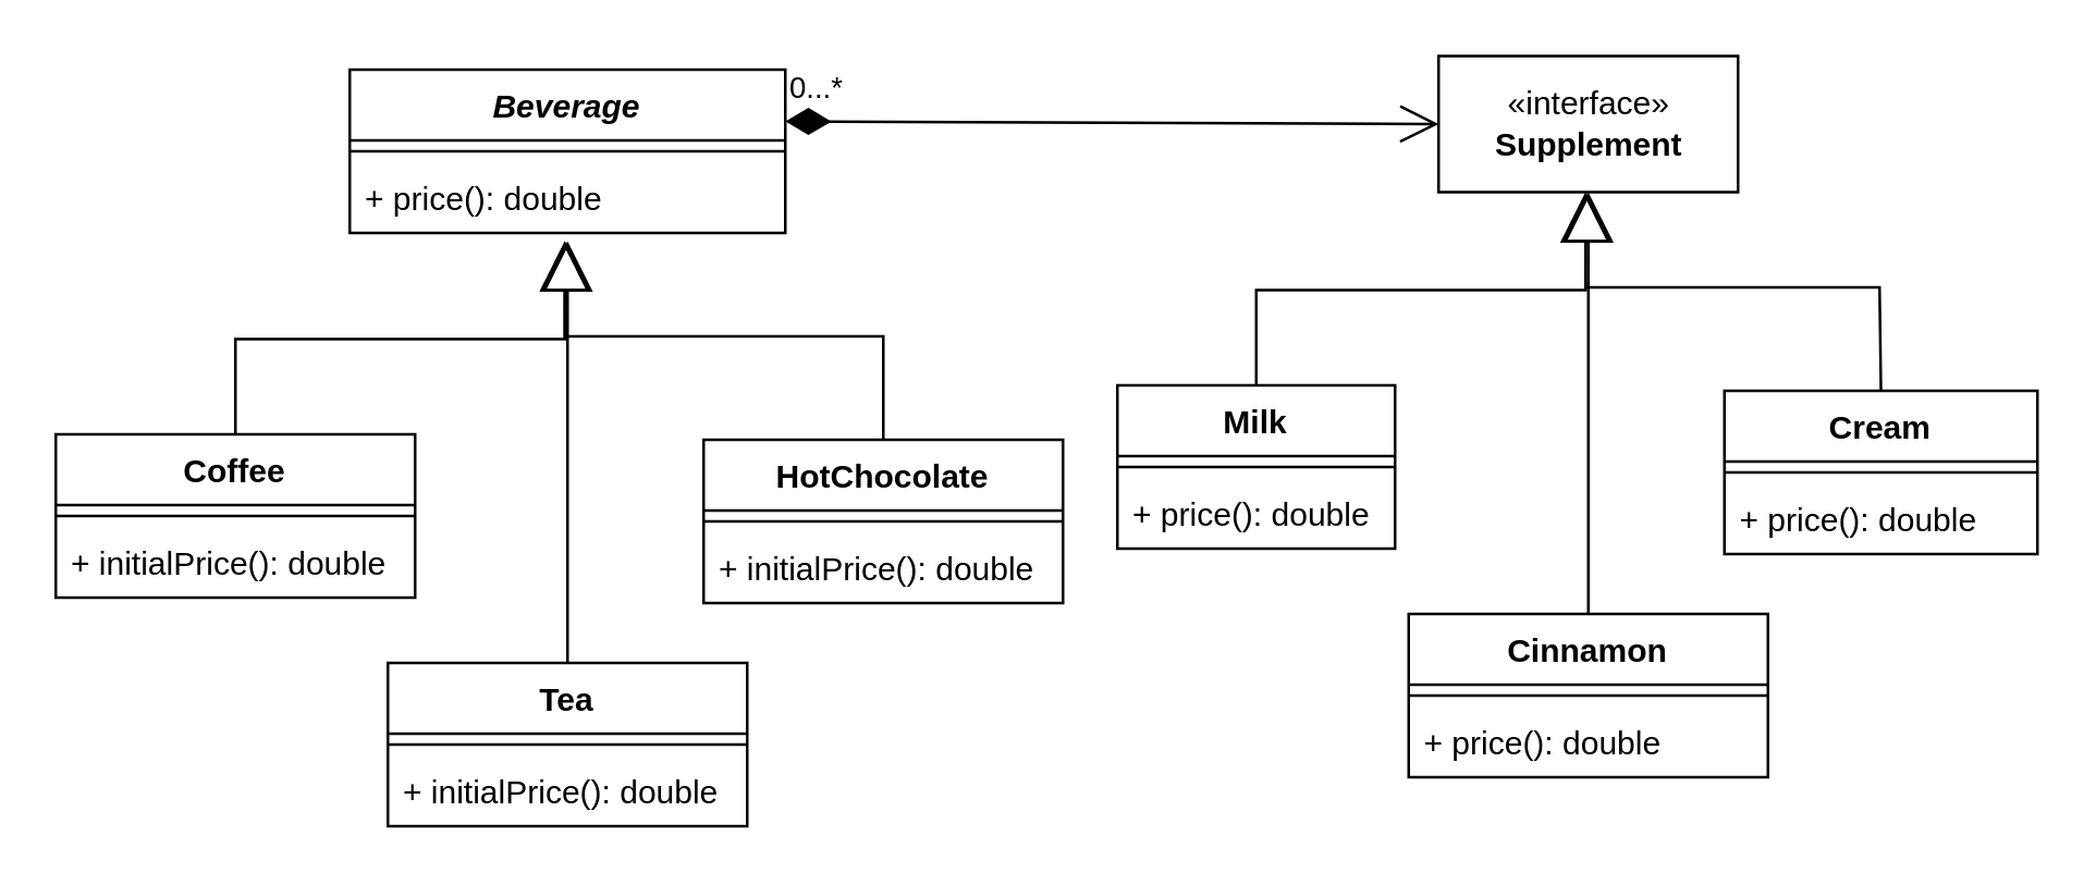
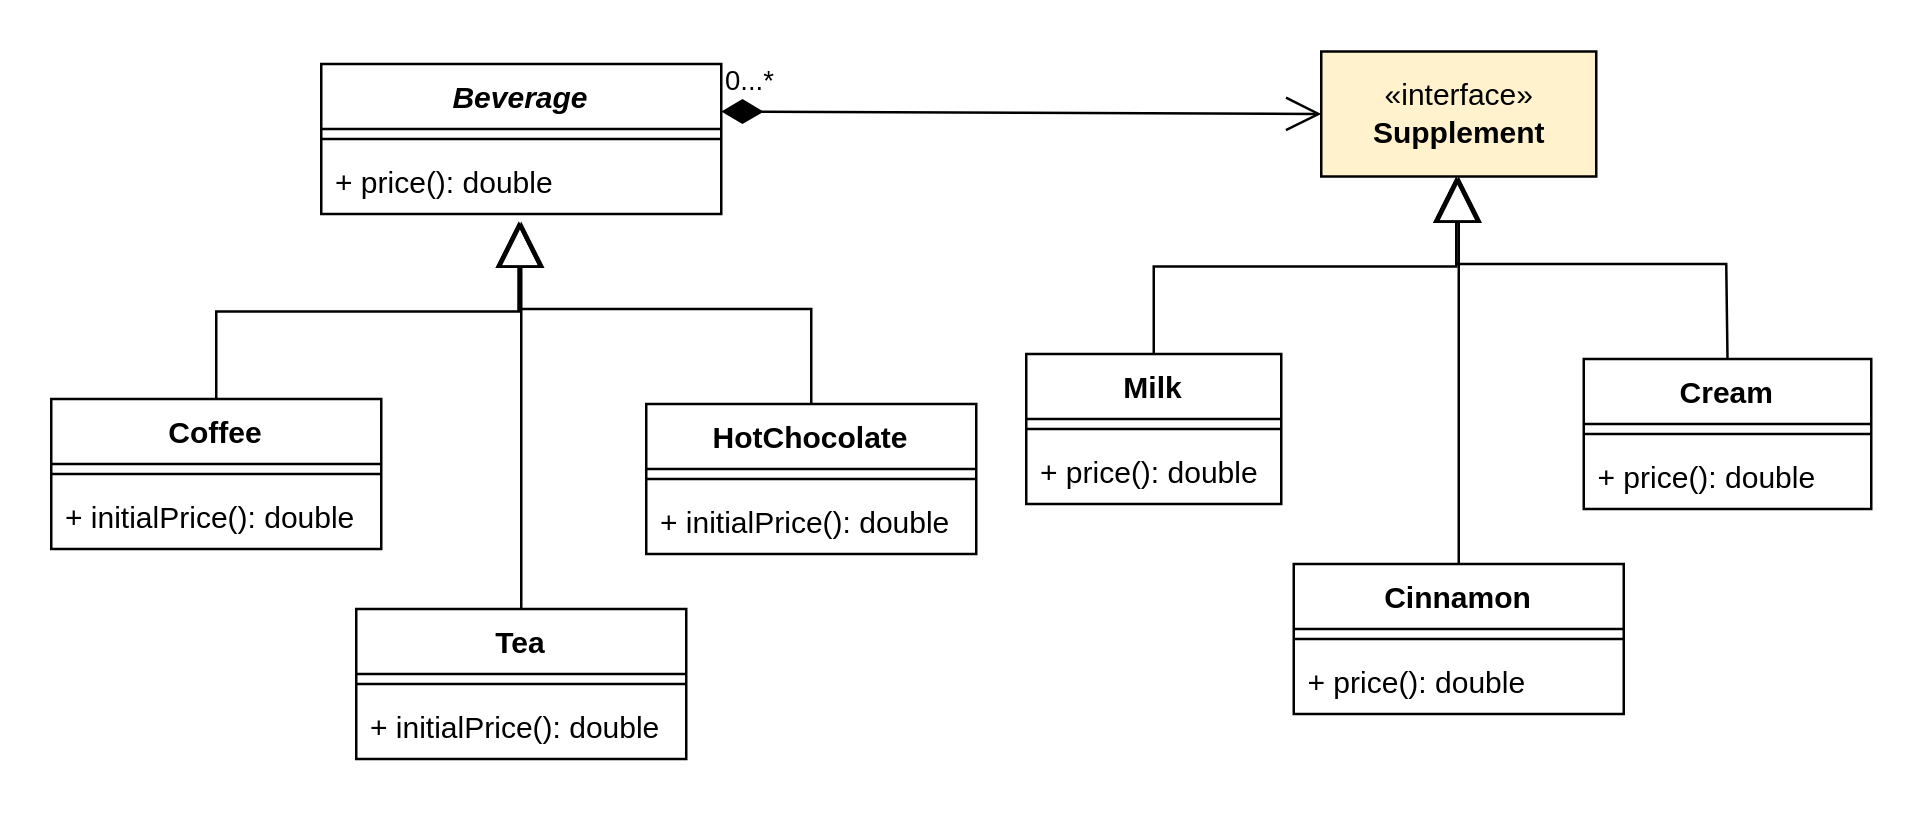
- <mxCell id="5" value="«interface»&lt;br&gt;&lt;b&gt;Supplement&lt;/b&gt;" style="html=1;" vertex="1" parent="1"><mxGeometry x="528" y="20" width="110" height="50" as="geometry" /></mxCell>
+ <mxCell id="5" value="«interface»&lt;br&gt;&lt;b&gt;Supplement&lt;/b&gt;" style="html=1;fillColor=#fff2cc;" vertex="1" parent="1"><mxGeometry x="528" y="20" width="110" height="50" as="geometry" /></mxCell>
